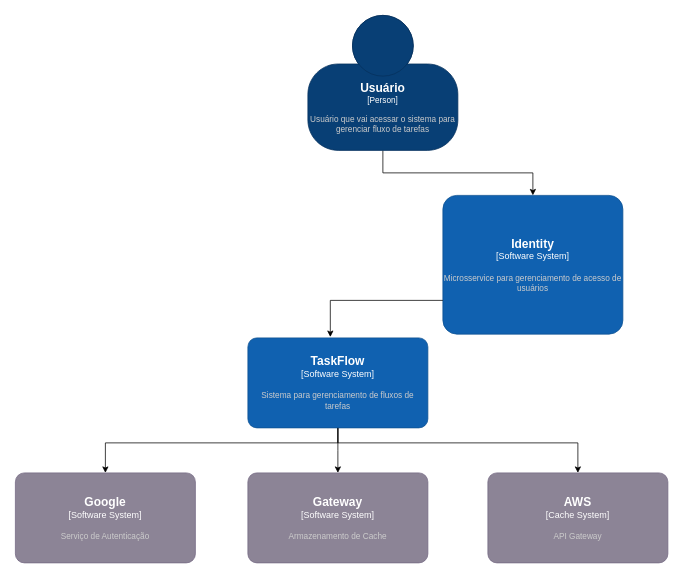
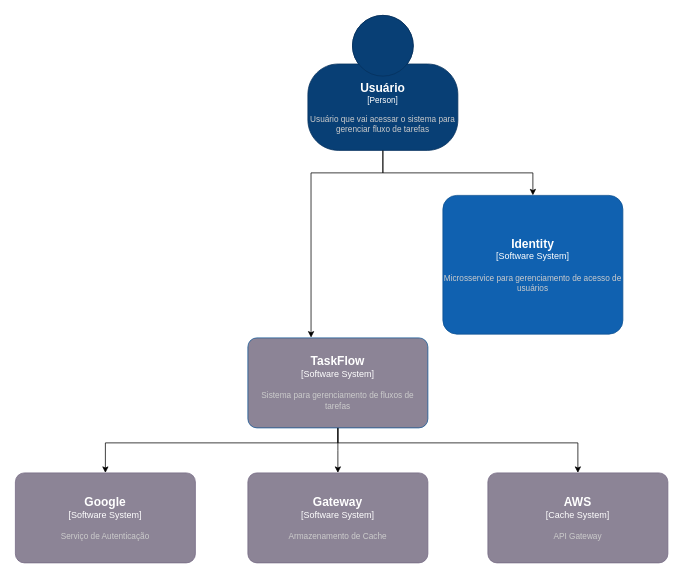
+ <mxCell id="9" style="edgeStyle=orthogonalEdgeStyle;rounded=0;orthogonalLoop=1;jettySize=auto;html=1;entryX=0.351;entryY=-0.003;entryDx=0;entryDy=0;entryPerimeter=0;exitX=0.5;exitY=1;exitDx=0;exitDy=0;exitPerimeter=0;" parent="1" source="3" target="6" edge="1"><mxGeometry relative="1" as="geometry"><Array as="points"><mxPoint x="510" y="230" /><mxPoint x="414" y="230" /></Array></mxGeometry></mxCell>
- <mxCell id="8" style="edgeStyle=orthogonalEdgeStyle;rounded=0;orthogonalLoop=1;jettySize=auto;html=1;entryX=0.458;entryY=-0.01;entryDx=0;entryDy=0;entryPerimeter=0;" parent="1" source="7" target="6" edge="1"><mxGeometry relative="1" as="geometry"><Array as="points"><mxPoint x="710" y="400" /><mxPoint x="440" y="400" /></Array></mxGeometry></mxCell>
- <mxCell id="6" value="&lt;font style=&quot;font-size: 16px&quot;&gt;&lt;b&gt;TaskFlow&lt;/b&gt;&lt;/font&gt;&lt;div&gt;[Software System]&lt;/div&gt;&lt;br&gt;&lt;div&gt;&lt;font style=&quot;font-size: 11px&quot;&gt;&lt;font color=&quot;#cccccc&quot;&gt;Sistema para gerenciamento de fluxos de tarefas&lt;/font&gt;&lt;/div&gt;" style="rounded=1;whiteSpace=wrap;html=1;labelBackgroundColor=none;fillColor=#1061B0;fontColor=#ffffff;align=center;arcSize=10;strokeColor=#0D5091;metaEdit=1;resizable=0;" parent="1" vertex="1"><mxGeometry x="330" y="450" width="240" height="120" as="geometry" /></mxCell>
+ <mxCell id="6" value="&lt;font style=&quot;font-size: 16px&quot;&gt;&lt;b&gt;TaskFlow&lt;/b&gt;&lt;/font&gt;&lt;div&gt;[Software System]&lt;/div&gt;&lt;br&gt;&lt;div&gt;&lt;font style=&quot;font-size: 11px&quot;&gt;&lt;font color=&quot;#cccccc&quot;&gt;Sistema para gerenciamento de fluxos de tarefas&lt;/font&gt;&lt;/div&gt;" style="rounded=1;whiteSpace=wrap;html=1;labelBackgroundColor=none;fillColor=#8c8496;fontColor=#ffffff;align=center;arcSize=10;strokeColor=#0D5091;metaEdit=1;resizable=0;" parent="1" vertex="1"><mxGeometry x="330" y="450" width="240" height="120" as="geometry" /></mxCell>
